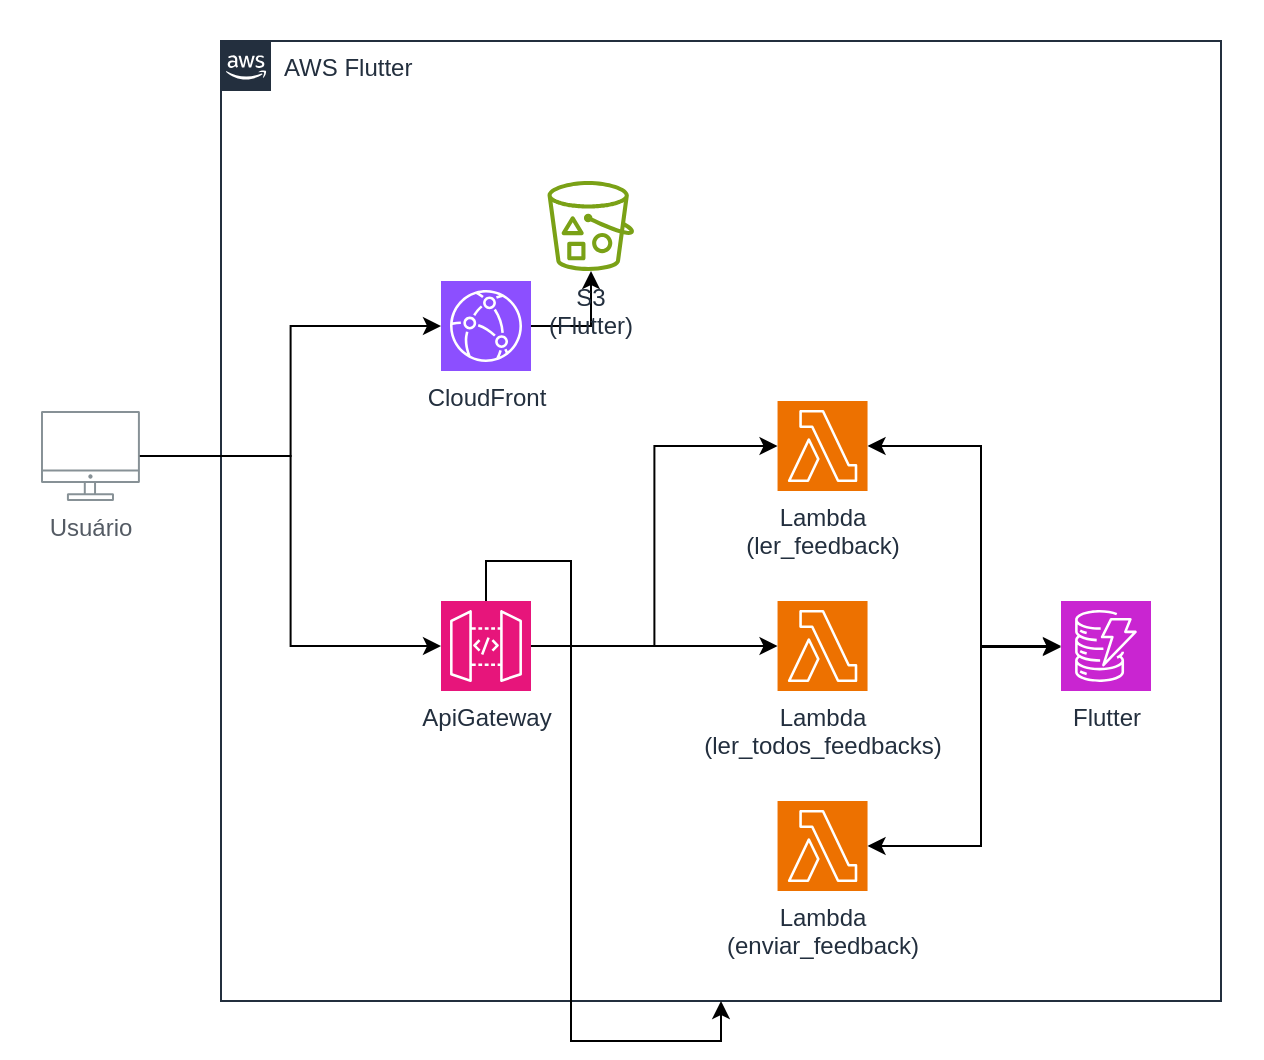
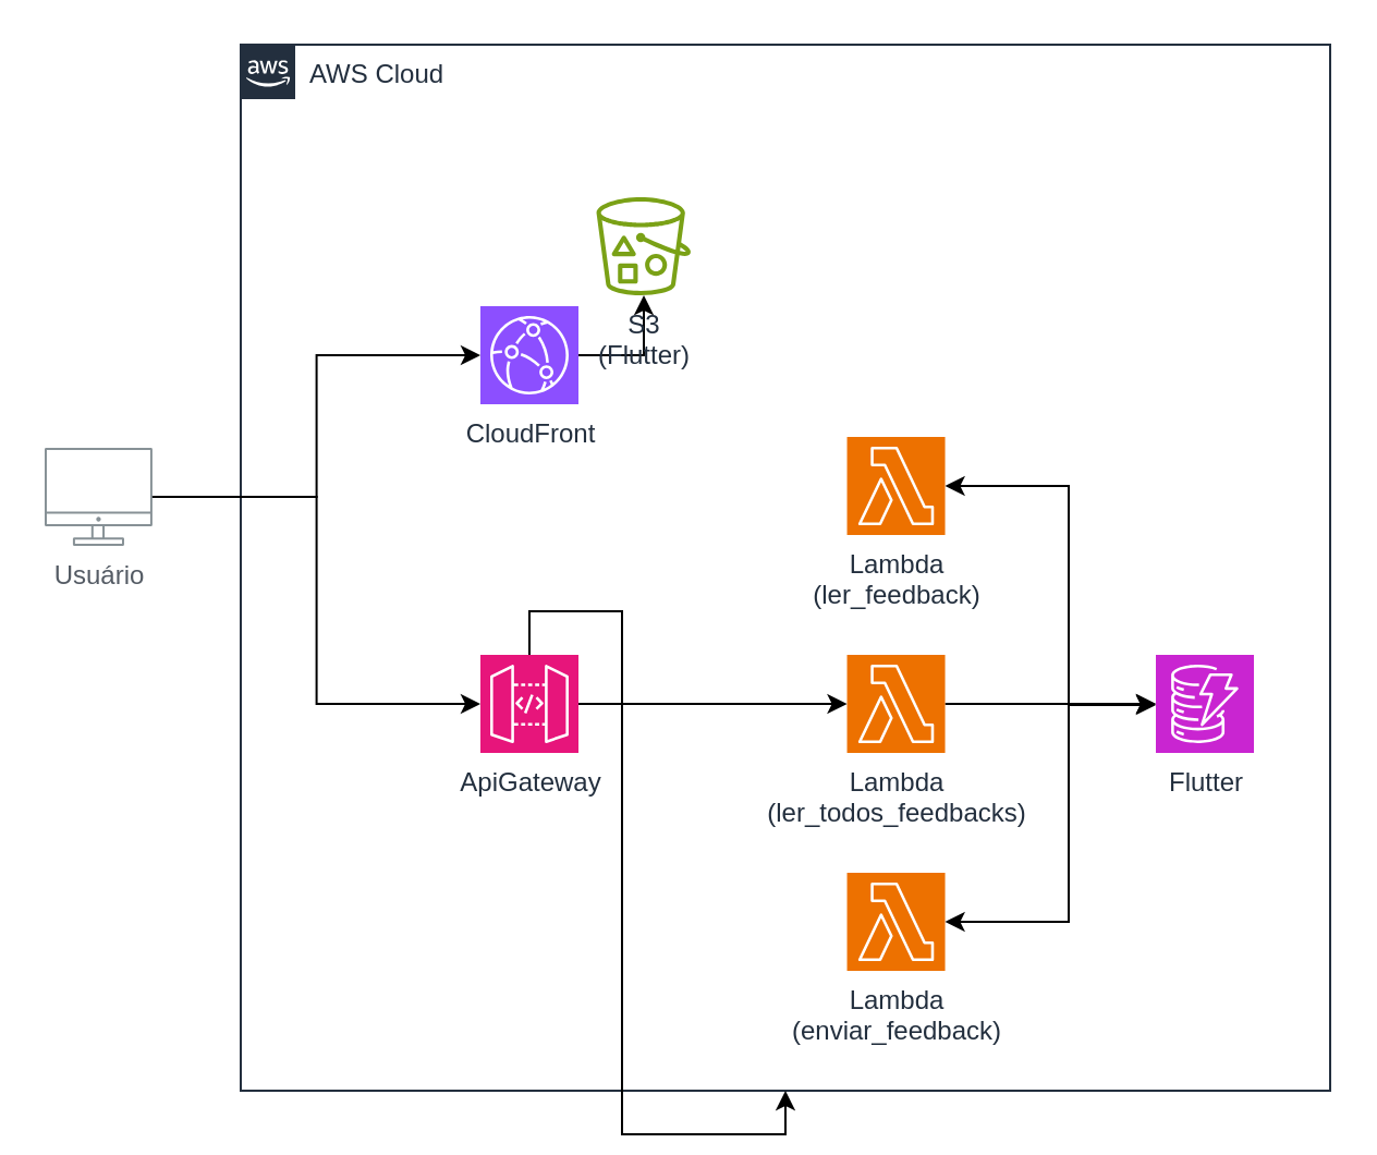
- <mxCell id="2" value="AWS Flutter" style="points=[[0,0],[0.25,0],[0.5,0],[0.75,0],[1,0],[1,0.25],[1,0.5],[1,0.75],[1,1],[0.75,1],[0.5,1],[0.25,1],[0,1],[0,0.75],[0,0.5],[0,0.25]];outlineConnect=0;gradientColor=none;html=1;whiteSpace=wrap;fontSize=12;fontStyle=0;container=0;pointerEvents=0;collapsible=0;recursiveResize=0;shape=mxgraph.aws4.group;grIcon=mxgraph.aws4.group_aws_cloud_alt;strokeColor=#232F3E;fillColor=none;verticalAlign=top;align=left;spacingLeft=30;fontColor=#232F3E;dashed=0;" vertex="1" parent="1"><mxGeometry x="110" y="20" width="500" height="480" as="geometry" /></mxCell>
+ <mxCell id="2" value="AWS Cloud" style="points=[[0,0],[0.25,0],[0.5,0],[0.75,0],[1,0],[1,0.25],[1,0.5],[1,0.75],[1,1],[0.75,1],[0.5,1],[0.25,1],[0,1],[0,0.75],[0,0.5],[0,0.25]];outlineConnect=0;gradientColor=none;html=1;whiteSpace=wrap;fontSize=12;fontStyle=0;container=0;pointerEvents=0;collapsible=0;recursiveResize=0;shape=mxgraph.aws4.group;grIcon=mxgraph.aws4.group_aws_cloud_alt;strokeColor=#232F3E;fillColor=none;verticalAlign=top;align=left;spacingLeft=30;fontColor=#232F3E;dashed=0;" vertex="1" parent="1"><mxGeometry x="110" y="20" width="500" height="480" as="geometry" /></mxCell>
- <mxCell id="13" style="edgeStyle=orthogonalEdgeStyle;rounded=0;orthogonalLoop=1;jettySize=auto;html=1;entryX=0;entryY=0.5;entryDx=0;entryDy=0;entryPerimeter=0;" edge="1" parent="1" source="3" target="12"><mxGeometry relative="1" as="geometry" /></mxCell>
+ <mxCell id="4" style="edgeStyle=orthogonalEdgeStyle;rounded=0;orthogonalLoop=1;jettySize=auto;html=1;" edge="1" parent="1" source="5" target="10"><mxGeometry relative="1" as="geometry" /></mxCell>
